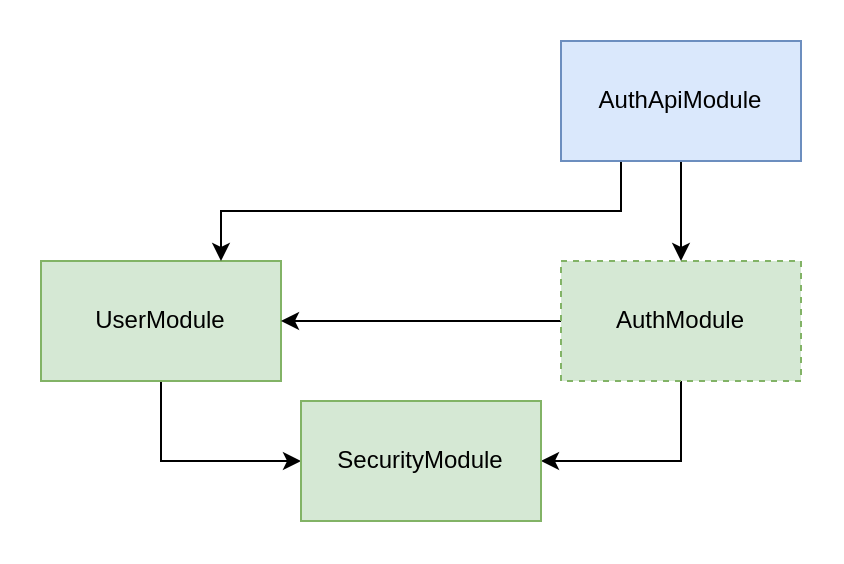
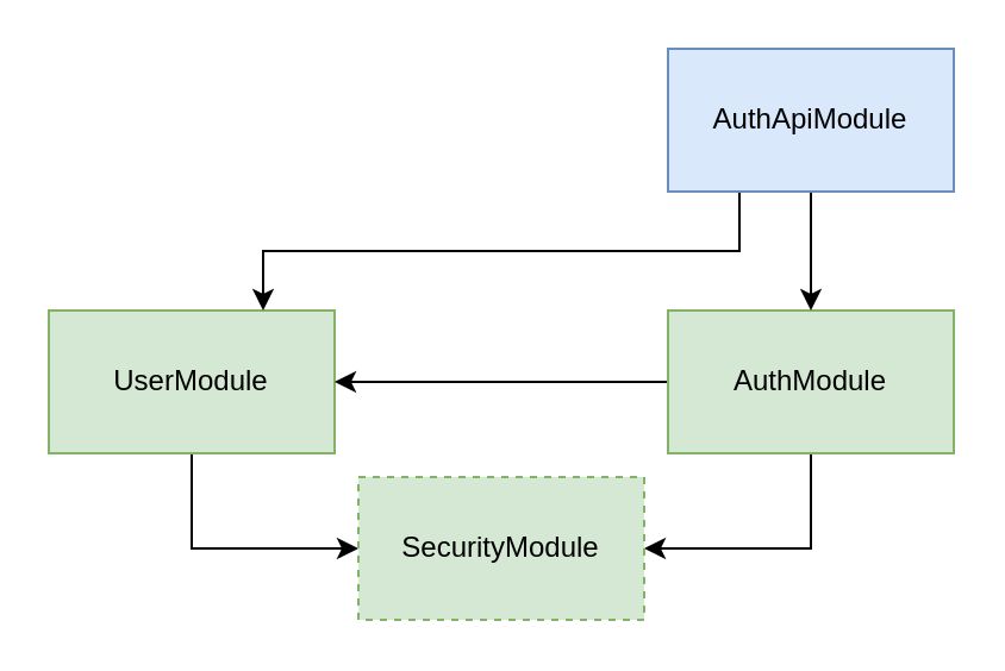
- <mxCell id="6" value="AuthModule" style="rounded=0;whiteSpace=wrap;html=1;fillColor=#d5e8d4;strokeColor=#82b366;dashed=1;" vertex="1" parent="1"><mxGeometry x="280" y="130" width="120" height="60" as="geometry" /></mxCell>
+ <mxCell id="6" value="AuthModule" style="rounded=0;whiteSpace=wrap;html=1;fillColor=#d5e8d4;strokeColor=#82b366;" vertex="1" parent="1"><mxGeometry x="280" y="130" width="120" height="60" as="geometry" /></mxCell>
- <mxCell id="10" value="SecurityModule" style="rounded=0;whiteSpace=wrap;html=1;fillColor=#d5e8d4;strokeColor=#82b366;" vertex="1" parent="1"><mxGeometry x="150" y="200" width="120" height="60" as="geometry" /></mxCell>
+ <mxCell id="10" value="SecurityModule" style="rounded=0;whiteSpace=wrap;html=1;fillColor=#d5e8d4;strokeColor=#82b366;dashed=1;" vertex="1" parent="1"><mxGeometry x="150" y="200" width="120" height="60" as="geometry" /></mxCell>
